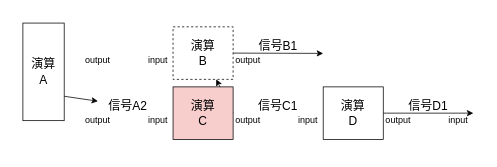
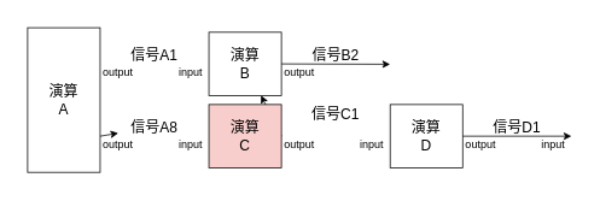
+ <mxCell id="9" value="信号A1" style="whiteSpace=wrap;html=1;fillColor=none;strokeColor=none;fontSize=16;" parent="1" vertex="1"><mxGeometry x="130" y="50" width="80" height="20" as="geometry" /></mxCell>
- <mxCell id="21" value="信号B1" style="whiteSpace=wrap;html=1;fillColor=none;strokeColor=none;fontSize=16;" parent="1" vertex="1"><mxGeometry x="330" y="50" width="80" height="20" as="geometry" /></mxCell>
+ <mxCell id="21" value="信号B2" style="whiteSpace=wrap;html=1;fillColor=none;strokeColor=none;fontSize=16;" parent="1" vertex="1"><mxGeometry x="330" y="50" width="80" height="20" as="geometry" /></mxCell>
- <mxCell id="6" value="演算&lt;div&gt;B&lt;/div&gt;" style="whiteSpace=wrap;html=1;fontSize=16;dashed=1;" parent="1" vertex="1"><mxGeometry x="230" y="35" width="80" height="70" as="geometry" /></mxCell>
+ <mxCell id="6" value="演算&lt;div&gt;B&lt;/div&gt;" style="whiteSpace=wrap;html=1;fontSize=16;" parent="1" vertex="1"><mxGeometry x="230" y="35" width="80" height="70" as="geometry" /></mxCell>
- <mxCell id="4" value="演算&lt;div&gt;A&lt;/div&gt;" style="whiteSpace=wrap;html=1;fontSize=16;" parent="1" vertex="1"><mxGeometry x="30" y="30" width="55" height="130" as="geometry" /></mxCell>
+ <mxCell id="4" value="演算&lt;div&gt;A&lt;/div&gt;" style="whiteSpace=wrap;html=1;fontSize=16;" parent="1" vertex="1"><mxGeometry x="30" y="30" width="80" height="160" as="geometry" /></mxCell>
- <mxCell id="12" value="信号A2" style="whiteSpace=wrap;html=1;fillColor=none;strokeColor=none;fontSize=16;" parent="1" vertex="1"><mxGeometry x="130" y="130" width="80" height="20" as="geometry" /></mxCell>
+ <mxCell id="12" value="信号A8" style="whiteSpace=wrap;html=1;fillColor=none;strokeColor=none;fontSize=16;" parent="1" vertex="1"><mxGeometry x="130" y="130" width="80" height="20" as="geometry" /></mxCell>
- <mxCell id="19" value="信号C1" style="whiteSpace=wrap;html=1;fillColor=none;strokeColor=none;fontSize=16;" parent="1" vertex="1"><mxGeometry x="330" y="130" width="80" height="20" as="geometry" /></mxCell>
+ <mxCell id="19" value="信号C1" style="whiteSpace=wrap;html=1;fillColor=none;strokeColor=none;fontSize=16;" parent="1" vertex="1"><mxGeometry x="330" y="115" width="80" height="20" as="geometry" /></mxCell>
